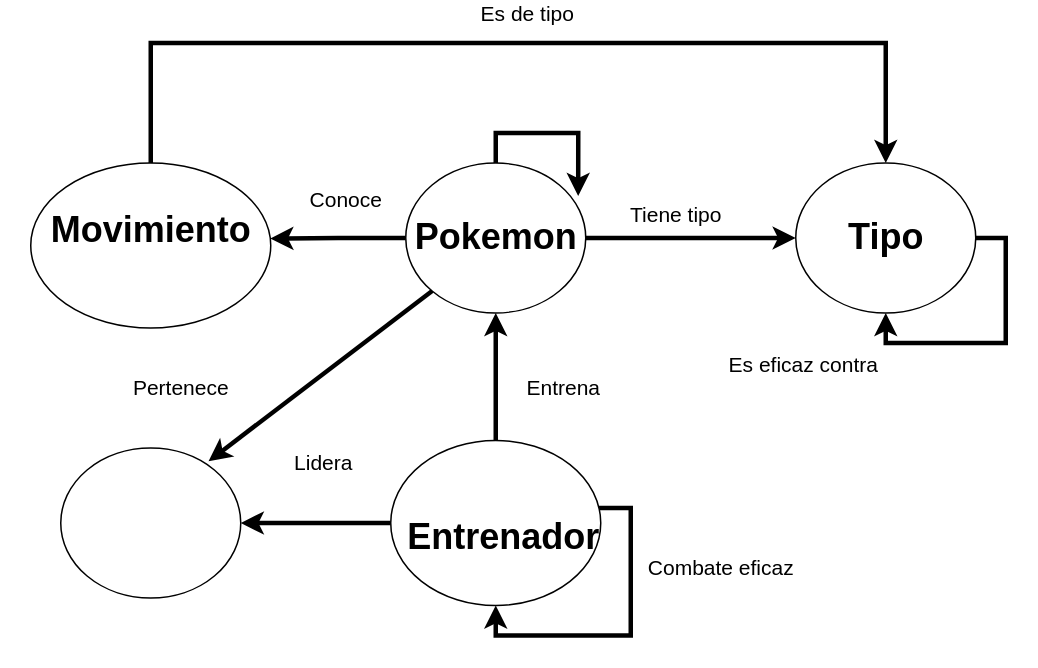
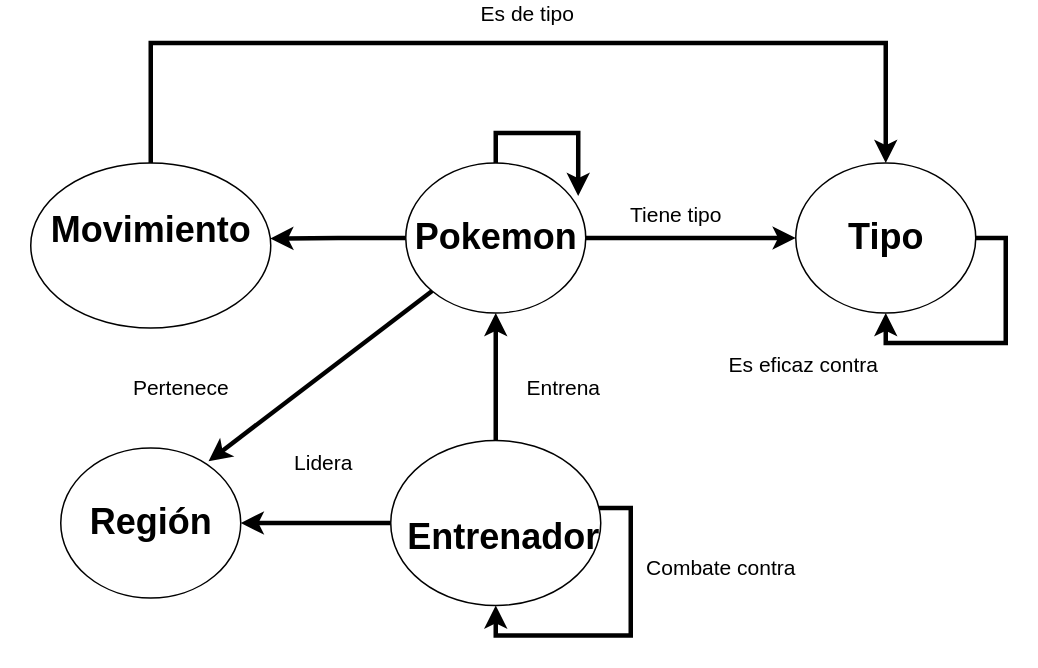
- <mxCell id="19" value="Conoce" style="text;html=1;align=center;verticalAlign=middle;resizable=0;points=[];autosize=1;strokeColor=none;fillColor=none;fontSize=14;" parent="1" vertex="1"><mxGeometry x="195" y="110" width="70" height="30" as="geometry" /></mxCell>
+ <mxCell id="17" value="Región" style="text;strokeColor=none;fillColor=none;html=1;fontSize=24;fontStyle=1;verticalAlign=middle;align=center;" parent="1" vertex="1"><mxGeometry x="50" y="320" width="100" height="40" as="geometry" /></mxCell>
- <mxCell id="27" value="Combate eficaz" style="text;html=1;align=center;verticalAlign=middle;resizable=0;points=[];autosize=1;strokeColor=none;fillColor=none;fontSize=14;" parent="1" vertex="1"><mxGeometry x="420" y="355" width="120" height="30" as="geometry" /></mxCell>
+ <mxCell id="27" value="Combate contra" style="text;html=1;align=center;verticalAlign=middle;resizable=0;points=[];autosize=1;strokeColor=none;fillColor=none;fontSize=14;" parent="1" vertex="1"><mxGeometry x="420" y="355" width="120" height="30" as="geometry" /></mxCell>
